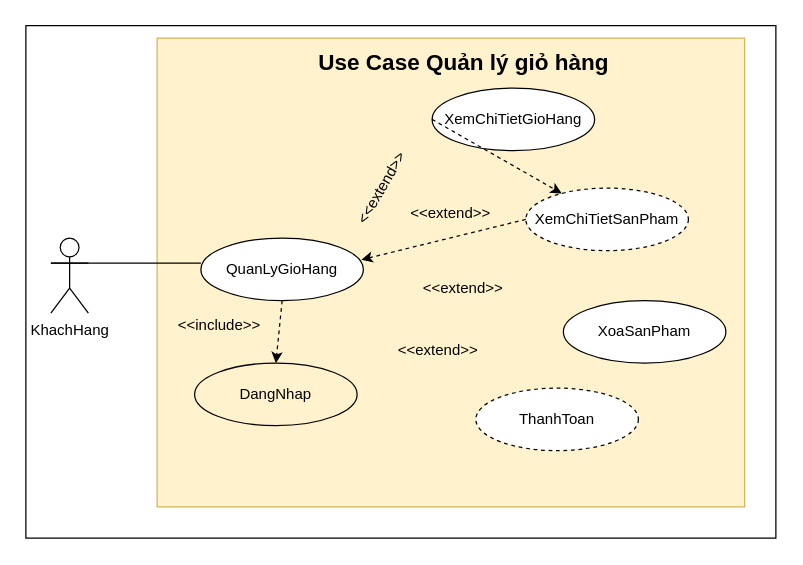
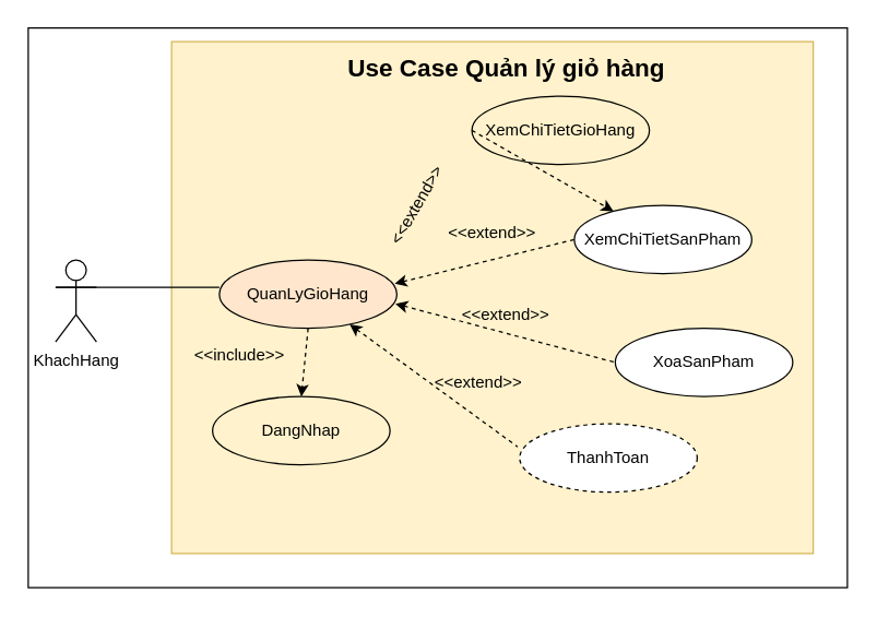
- <mxCell id="14" value="XemChiTietGioHang" style="ellipse;whiteSpace=wrap;html=1;" parent="1" vertex="1"><mxGeometry x="345" y="70" width="130" height="50" as="geometry" /></mxCell>
+ <mxCell id="14" value="XemChiTietGioHang" style="ellipse;whiteSpace=wrap;html=1;fillColor=#fff2cc;" parent="1" vertex="1"><mxGeometry x="345" y="70" width="130" height="50" as="geometry" /></mxCell>
- <mxCell id="9" value="XemChiTietSanPham" style="ellipse;whiteSpace=wrap;html=1;dashed=1;" parent="1" vertex="1"><mxGeometry x="420" y="150" width="130" height="50" as="geometry" /></mxCell>
+ <mxCell id="9" value="XemChiTietSanPham" style="ellipse;whiteSpace=wrap;html=1;" parent="1" vertex="1"><mxGeometry x="420" y="150" width="130" height="50" as="geometry" /></mxCell>
- <mxCell id="6" value="QuanLyGioHang" style="ellipse;whiteSpace=wrap;html=1;" parent="1" vertex="1"><mxGeometry x="160" y="190" width="130" height="50" as="geometry" /></mxCell>
+ <mxCell id="6" value="QuanLyGioHang" style="ellipse;whiteSpace=wrap;html=1;fillColor=#ffe6cc;" parent="1" vertex="1"><mxGeometry x="160" y="190" width="130" height="50" as="geometry" /></mxCell>
+ <mxCell id="10" value="" style="endArrow=none;html=1;dashed=1;entryX=0;entryY=0.5;entryDx=0;entryDy=0;exitX=0.992;exitY=0.641;exitDx=0;exitDy=0;exitPerimeter=0;startArrow=classic;startFill=1;endFill=0;" parent="1" source="6" target="8" edge="1"><mxGeometry width="50" height="50" relative="1" as="geometry"><mxPoint x="380" y="290" as="sourcePoint" /><mxPoint x="290" y="220" as="targetPoint" /></mxGeometry></mxCell>
+ <mxCell id="11" value="" style="endArrow=none;html=1;entryX=-0.012;entryY=0.337;entryDx=0;entryDy=0;dashed=1;entryPerimeter=0;startArrow=classic;startFill=1;endFill=0;" parent="1" source="6" target="7" edge="1"><mxGeometry width="50" height="50" relative="1" as="geometry"><mxPoint x="350" y="350" as="sourcePoint" /><mxPoint x="300" y="225" as="targetPoint" /></mxGeometry></mxCell>
